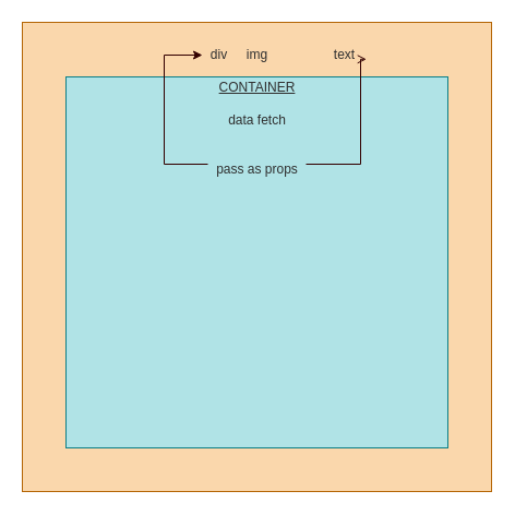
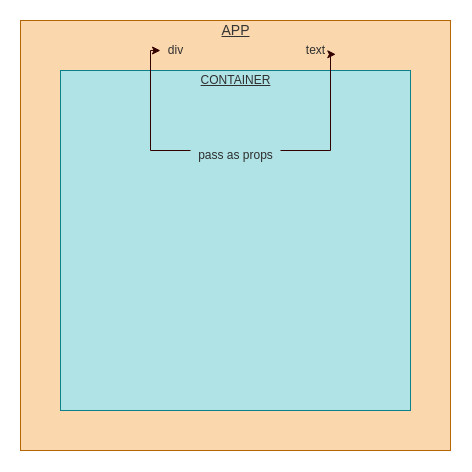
+ <mxCell id="3" value="APP" style="text;html=1;resizable=0;autosize=1;align=center;verticalAlign=middle;points=[];fillColor=none;strokeColor=none;rounded=0;fontColor=#333333;fontStyle=4;fontSize=14;" parent="1" vertex="1"><mxGeometry x="215" y="20" width="40" height="20" as="geometry" /></mxCell>
- <mxCell id="6" value="div" style="text;html=1;resizable=0;autosize=1;align=center;verticalAlign=middle;points=[];fillColor=none;strokeColor=none;rounded=0;fontColor=#303030;" parent="1" vertex="1"><mxGeometry x="185" y="40" width="30" height="20" as="geometry" /></mxCell>
+ <mxCell id="6" value="div" style="text;html=1;resizable=0;autosize=1;align=center;verticalAlign=middle;points=[];fillColor=none;strokeColor=none;rounded=0;fontColor=#303030;" parent="1" vertex="1"><mxGeometry x="160" y="40" width="30" height="20" as="geometry" /></mxCell>
- <mxCell id="7" value="img" style="text;html=1;resizable=0;autosize=1;align=center;verticalAlign=middle;points=[];fillColor=none;strokeColor=none;rounded=0;fontColor=#303030;" parent="1" vertex="1"><mxGeometry x="220" y="40" width="30" height="20" as="geometry" /></mxCell>
- <mxCell id="10" style="edgeStyle=orthogonalEdgeStyle;rounded=0;orthogonalLoop=1;jettySize=auto;html=1;entryX=1.177;entryY=0.691;entryDx=0;entryDy=0;entryPerimeter=0;fontSize=13;fontColor=#2E2E2E;strokeColor=#330000;endArrow=open;" parent="1" source="12" target="8" edge="1"><mxGeometry relative="1" as="geometry"><Array as="points"><mxPoint x="235" y="150" /><mxPoint x="330" y="150" /><mxPoint x="330" y="54" /></Array></mxGeometry></mxCell>
+ <mxCell id="10" style="edgeStyle=orthogonalEdgeStyle;rounded=0;orthogonalLoop=1;jettySize=auto;html=1;entryX=1.177;entryY=0.691;entryDx=0;entryDy=0;entryPerimeter=0;fontSize=13;fontColor=#2E2E2E;strokeColor=#330000;" parent="1" source="12" target="8" edge="1"><mxGeometry relative="1" as="geometry"><Array as="points"><mxPoint x="235" y="150" /><mxPoint x="330" y="150" /><mxPoint x="330" y="54" /></Array></mxGeometry></mxCell>
- <mxCell id="9" value="data fetch" style="text;html=1;resizable=0;autosize=1;align=center;verticalAlign=middle;points=[];fillColor=none;strokeColor=none;rounded=0;fontColor=#2E2E2E;" parent="1" vertex="1"><mxGeometry x="200" y="100" width="70" height="20" as="geometry" /></mxCell>
